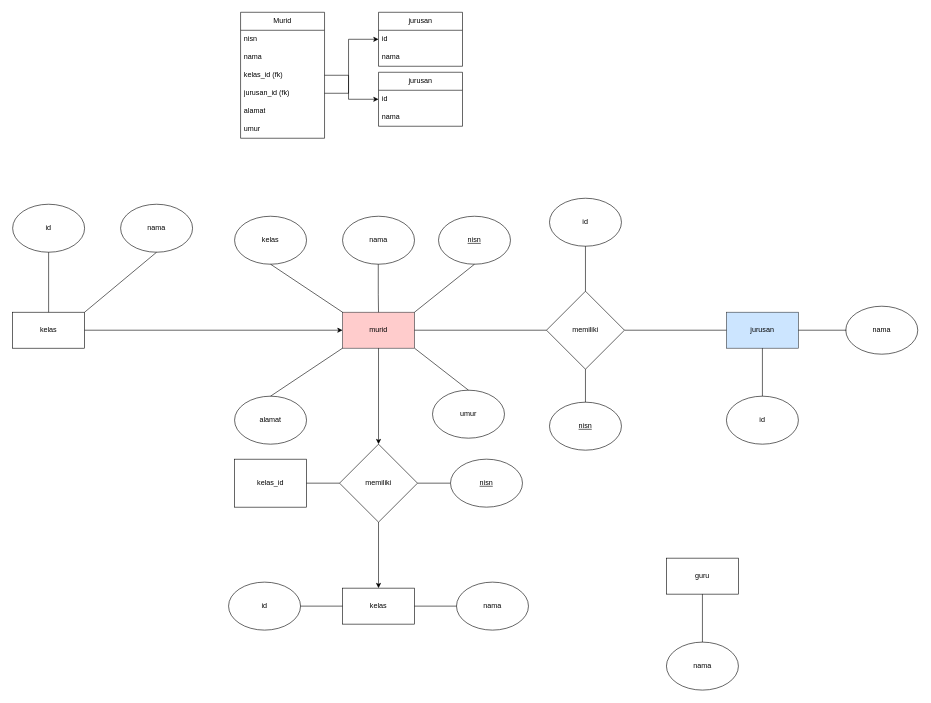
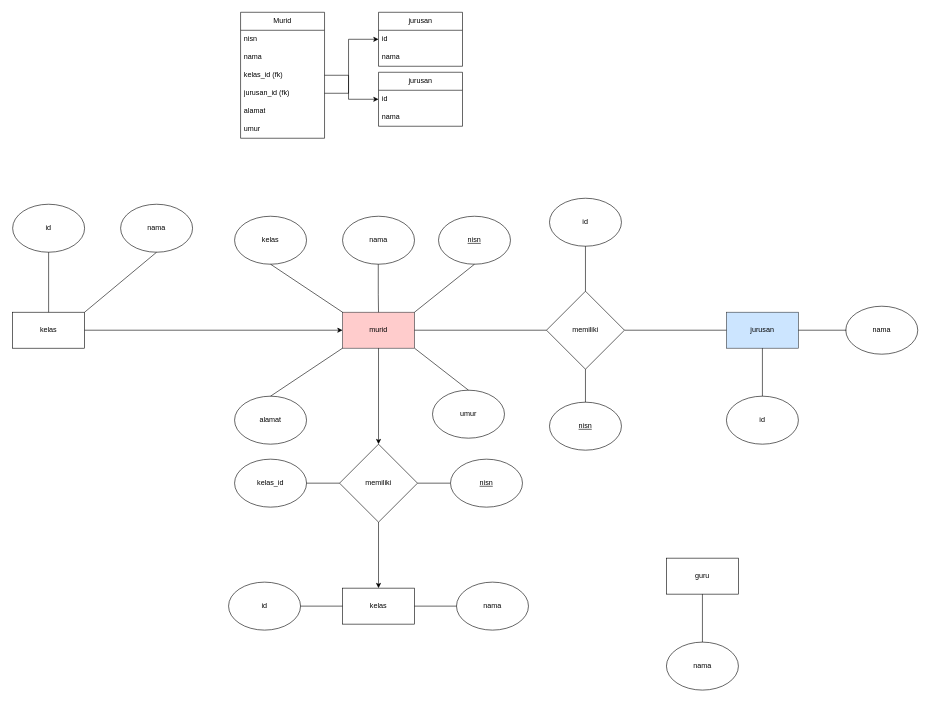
- <mxCell id="49" value="kelas_id" style="whiteSpace=wrap;html=1;rounded=0;" vertex="1" parent="1"><mxGeometry x="390" y="765" width="120" height="80" as="geometry" /></mxCell>
+ <mxCell id="49" value="kelas_id" style="ellipse;whiteSpace=wrap;html=1;" vertex="1" parent="1"><mxGeometry x="390" y="765" width="120" height="80" as="geometry" /></mxCell>
